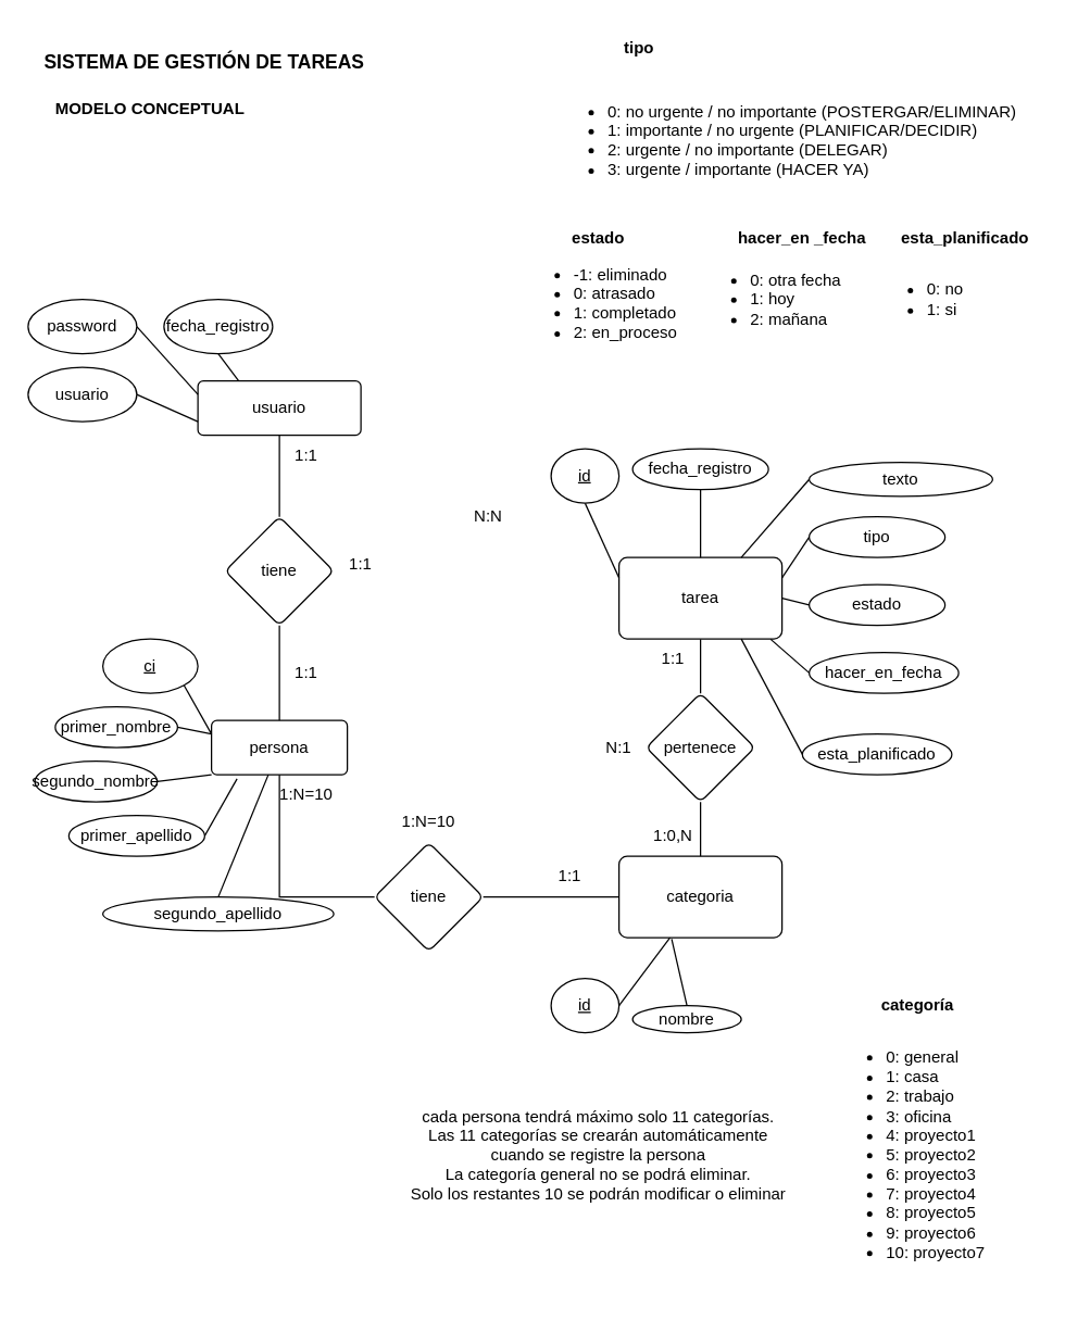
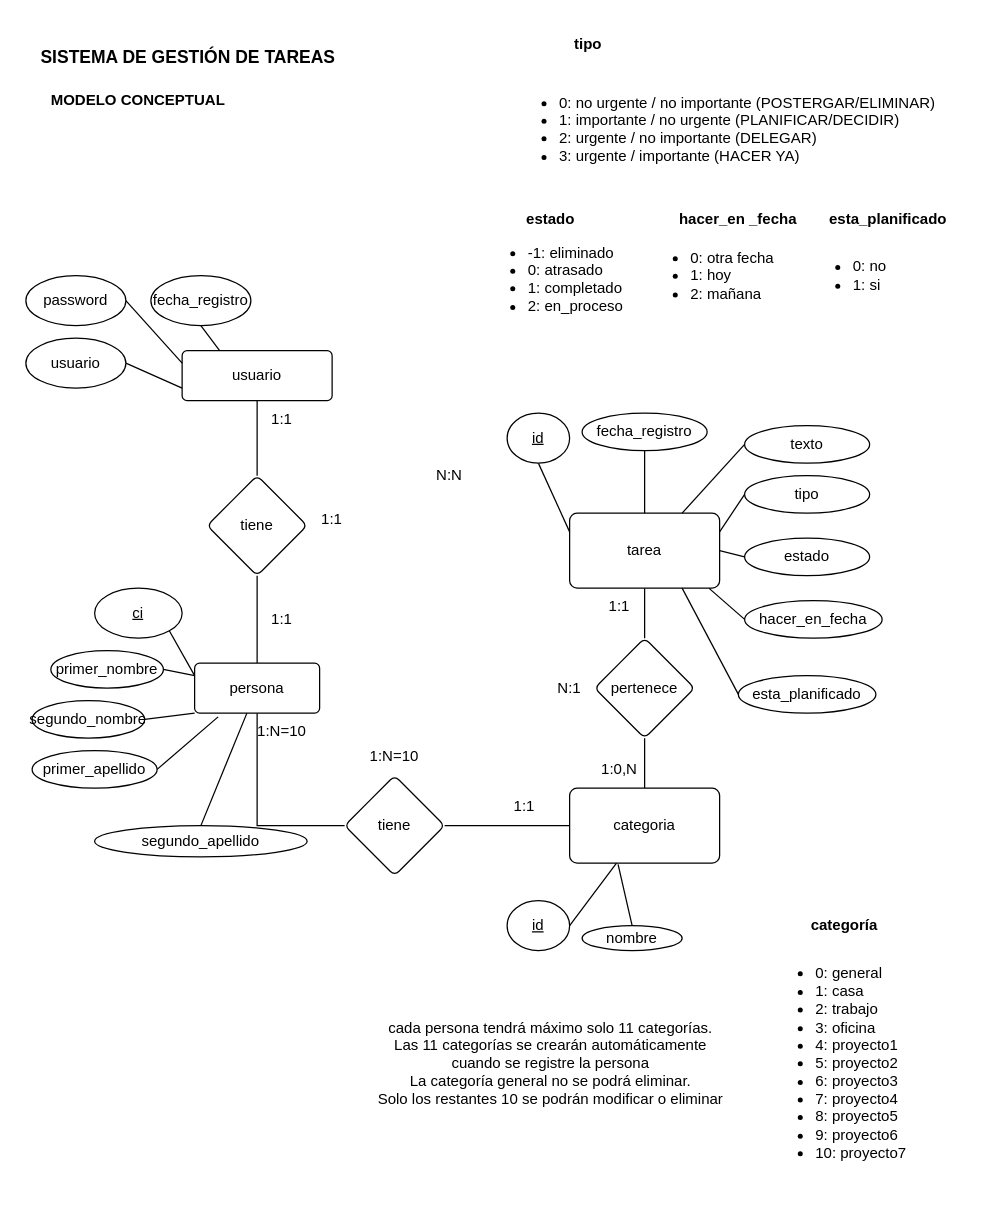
- <mxCell id="37" value="texto" style="ellipse;whiteSpace=wrap;html=1;align=center;" vertex="1" parent="1"><mxGeometry x="595" y="340" width="135" height="25" as="geometry" /></mxCell>
+ <mxCell id="37" value="texto" style="ellipse;whiteSpace=wrap;html=1;align=center;" vertex="1" parent="1"><mxGeometry x="595" y="340" width="100" height="30" as="geometry" /></mxCell>
- <mxCell id="18" value="primer_apellido" style="ellipse;whiteSpace=wrap;html=1;align=center;" vertex="1" parent="1"><mxGeometry x="50" y="600" width="100" height="30" as="geometry" /></mxCell>
+ <mxCell id="18" value="primer_apellido" style="ellipse;whiteSpace=wrap;html=1;align=center;" vertex="1" parent="1"><mxGeometry x="25" y="600" width="100" height="30" as="geometry" /></mxCell>
